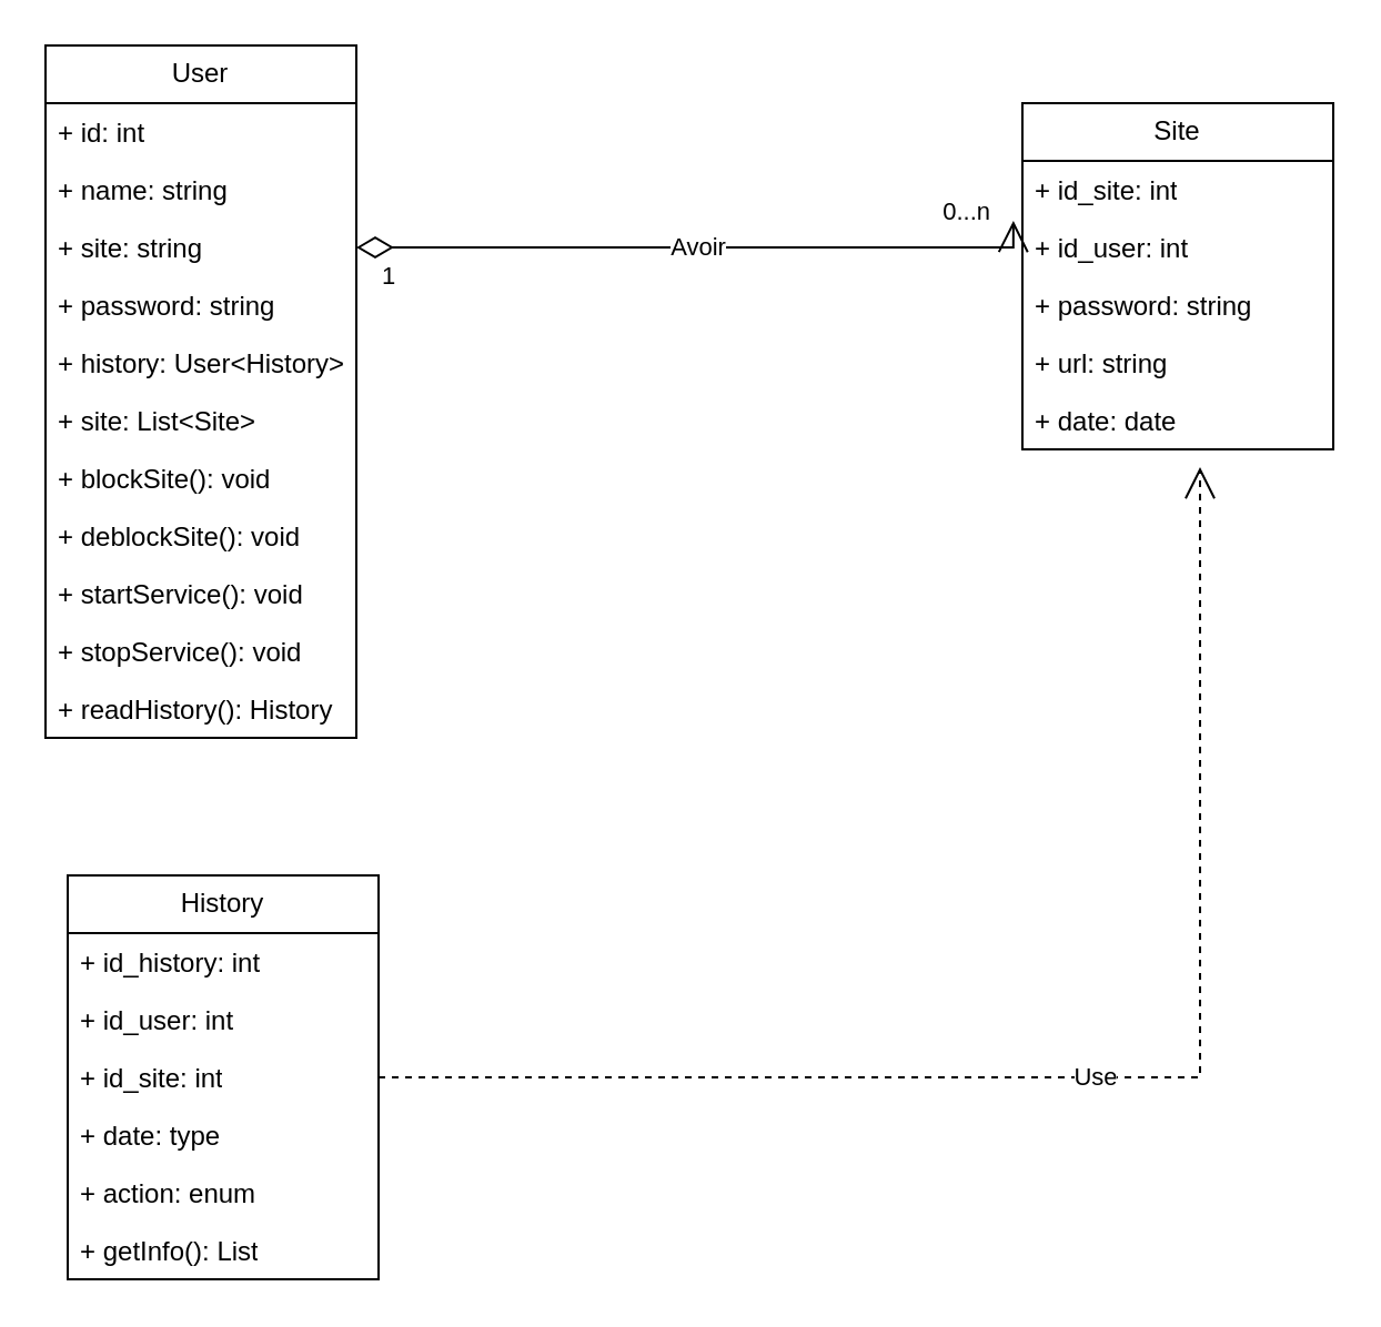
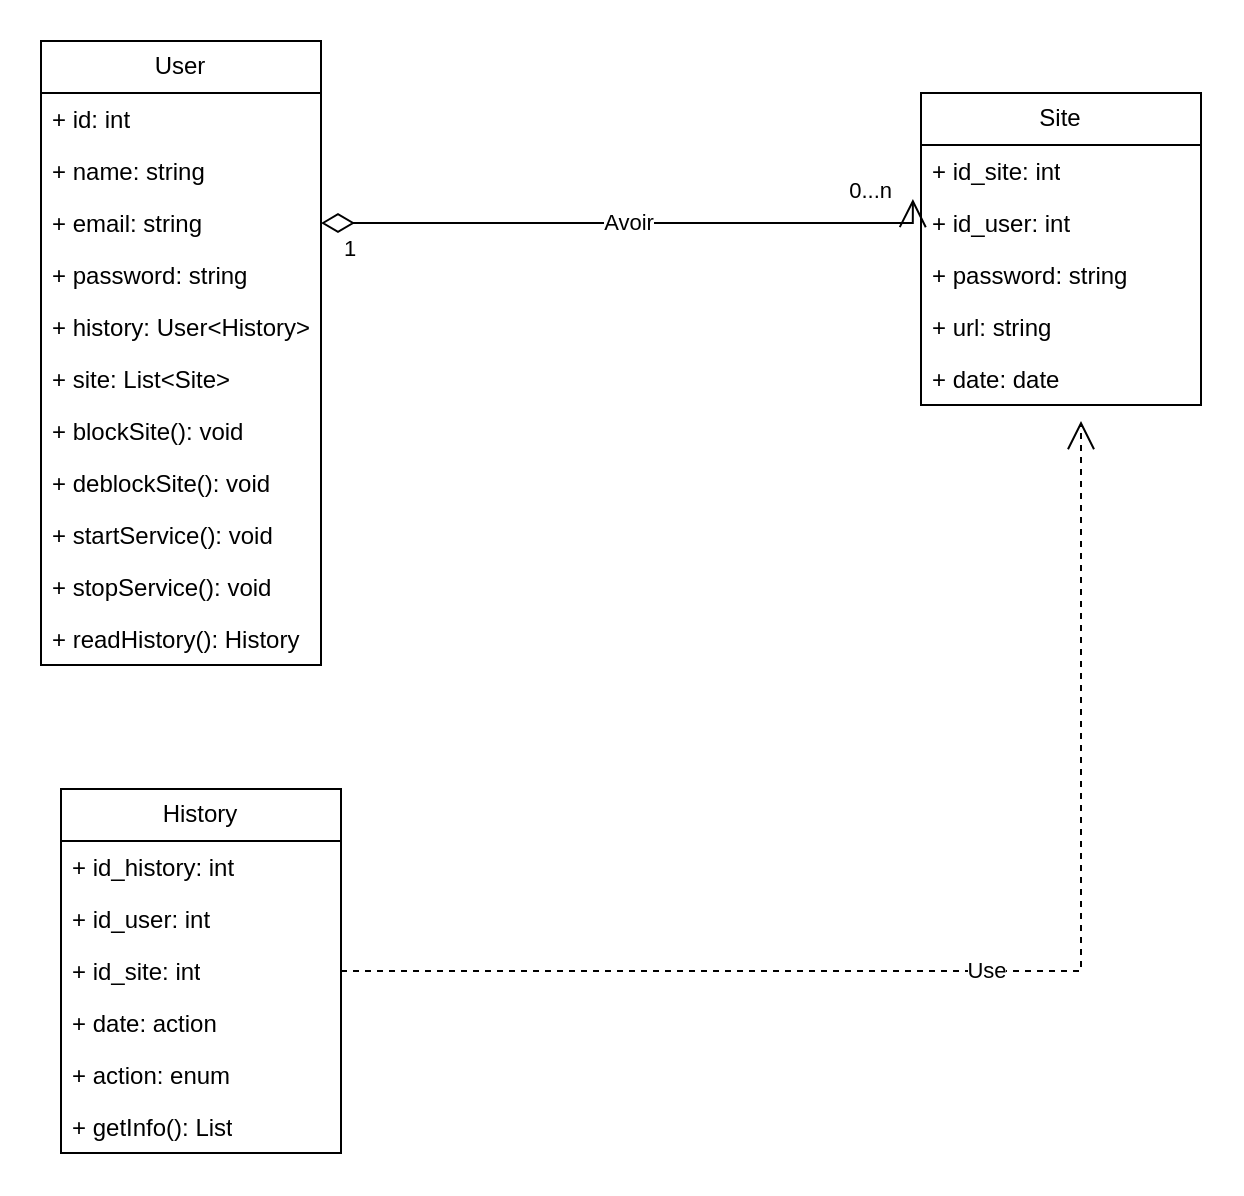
- <mxCell id="5" value="+ site: string" style="text;strokeColor=none;fillColor=none;align=left;verticalAlign=top;spacingLeft=4;spacingRight=4;overflow=hidden;rotatable=0;points=[[0,0.5],[1,0.5]];portConstraint=eastwest;whiteSpace=wrap;html=1;" vertex="1" parent="2"><mxGeometry y="78" width="140" height="26" as="geometry" /></mxCell>
+ <mxCell id="5" value="+ email: string" style="text;strokeColor=none;fillColor=none;align=left;verticalAlign=top;spacingLeft=4;spacingRight=4;overflow=hidden;rotatable=0;points=[[0,0.5],[1,0.5]];portConstraint=eastwest;whiteSpace=wrap;html=1;" vertex="1" parent="2"><mxGeometry y="78" width="140" height="26" as="geometry" /></mxCell>
- <mxCell id="18" value="+ date: type" style="text;strokeColor=none;fillColor=none;align=left;verticalAlign=top;spacingLeft=4;spacingRight=4;overflow=hidden;rotatable=0;points=[[0,0.5],[1,0.5]];portConstraint=eastwest;whiteSpace=wrap;html=1;" vertex="1" parent="14"><mxGeometry y="104" width="140" height="26" as="geometry" /></mxCell>
+ <mxCell id="18" value="+ date: action" style="text;strokeColor=none;fillColor=none;align=left;verticalAlign=top;spacingLeft=4;spacingRight=4;overflow=hidden;rotatable=0;points=[[0,0.5],[1,0.5]];portConstraint=eastwest;whiteSpace=wrap;html=1;" vertex="1" parent="14"><mxGeometry y="104" width="140" height="26" as="geometry" /></mxCell>
